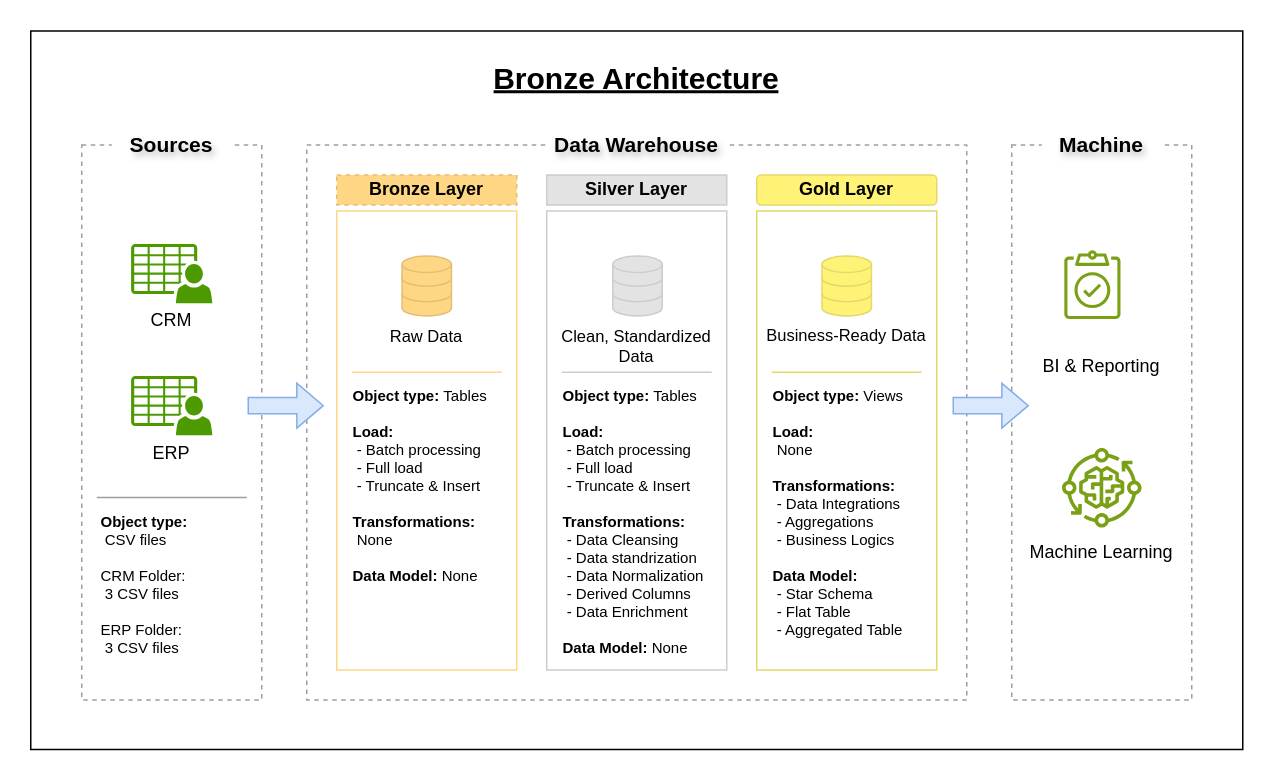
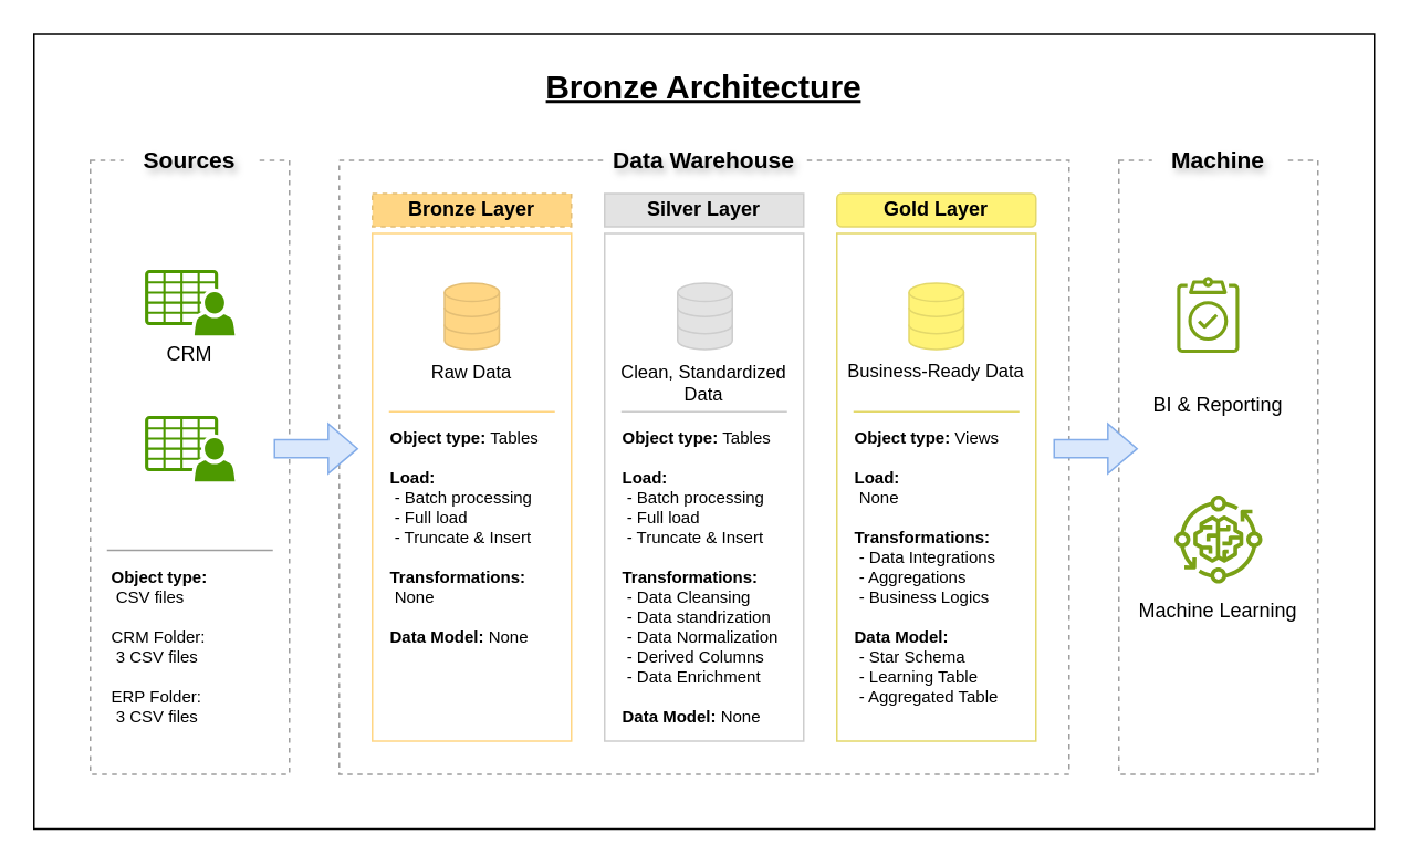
- <mxCell id="21" value="ERP" style="text;html=1;align=center;verticalAlign=middle;whiteSpace=wrap;rounded=0;fontColor=#000000;fontSize=12;" parent="1" vertex="1"><mxGeometry x="84" y="294.5" width="60" height="15" as="geometry" /></mxCell>
- <mxCell id="31" value="&lt;b&gt;Object type: &lt;/b&gt;Views&lt;div&gt;&lt;br&gt;&lt;div&gt;&lt;b&gt;Load:&lt;/b&gt;&lt;/div&gt;&lt;div&gt;&lt;b&gt;&amp;nbsp;&lt;/b&gt;&lt;span style=&quot;background-color: transparent;&quot;&gt;&lt;font&gt;None&lt;/font&gt;&lt;/span&gt;&lt;/div&gt;&lt;div&gt;&lt;br&gt;&lt;/div&gt;&lt;div&gt;&lt;b&gt;Transformations:&lt;/b&gt;&lt;/div&gt;&lt;div&gt;&amp;nbsp;- Data Integrations&lt;/div&gt;&lt;div&gt;&amp;nbsp;- Aggregations&lt;/div&gt;&lt;div&gt;&amp;nbsp;- Business Logics&lt;/div&gt;&lt;div&gt;&lt;br&gt;&lt;/div&gt;&lt;div&gt;&lt;b&gt;Data Model:&amp;nbsp;&lt;/b&gt;&lt;/div&gt;&lt;/div&gt;&lt;div&gt;&amp;nbsp;- Star Schema&lt;/div&gt;&lt;div&gt;&amp;nbsp;- Flat Table&lt;/div&gt;&lt;div&gt;&amp;nbsp;- Aggregated Table&lt;/div&gt;" style="text;html=1;align=left;verticalAlign=top;whiteSpace=wrap;rounded=0;fontColor=#000000;fontSize=10;spacing=1;" parent="1" vertex="1"><mxGeometry x="514" y="252" width="100" height="184" as="geometry" /></mxCell>
+ <mxCell id="31" value="&lt;b&gt;Object type: &lt;/b&gt;Views&lt;div&gt;&lt;br&gt;&lt;div&gt;&lt;b&gt;Load:&lt;/b&gt;&lt;/div&gt;&lt;div&gt;&lt;b&gt;&amp;nbsp;&lt;/b&gt;&lt;span style=&quot;background-color: transparent;&quot;&gt;&lt;font&gt;None&lt;/font&gt;&lt;/span&gt;&lt;/div&gt;&lt;div&gt;&lt;br&gt;&lt;/div&gt;&lt;div&gt;&lt;b&gt;Transformations:&lt;/b&gt;&lt;/div&gt;&lt;div&gt;&amp;nbsp;- Data Integrations&lt;/div&gt;&lt;div&gt;&amp;nbsp;- Aggregations&lt;/div&gt;&lt;div&gt;&amp;nbsp;- Business Logics&lt;/div&gt;&lt;div&gt;&lt;br&gt;&lt;/div&gt;&lt;div&gt;&lt;b&gt;Data Model:&amp;nbsp;&lt;/b&gt;&lt;/div&gt;&lt;/div&gt;&lt;div&gt;&amp;nbsp;- Star Schema&lt;/div&gt;&lt;div&gt;&amp;nbsp;- Learning Table&lt;/div&gt;&lt;div&gt;&amp;nbsp;- Aggregated Table&lt;/div&gt;" style="text;html=1;align=left;verticalAlign=top;whiteSpace=wrap;rounded=0;fontColor=#000000;fontSize=10;spacing=1;" parent="1" vertex="1"><mxGeometry x="514" y="252" width="100" height="184" as="geometry" /></mxCell>
